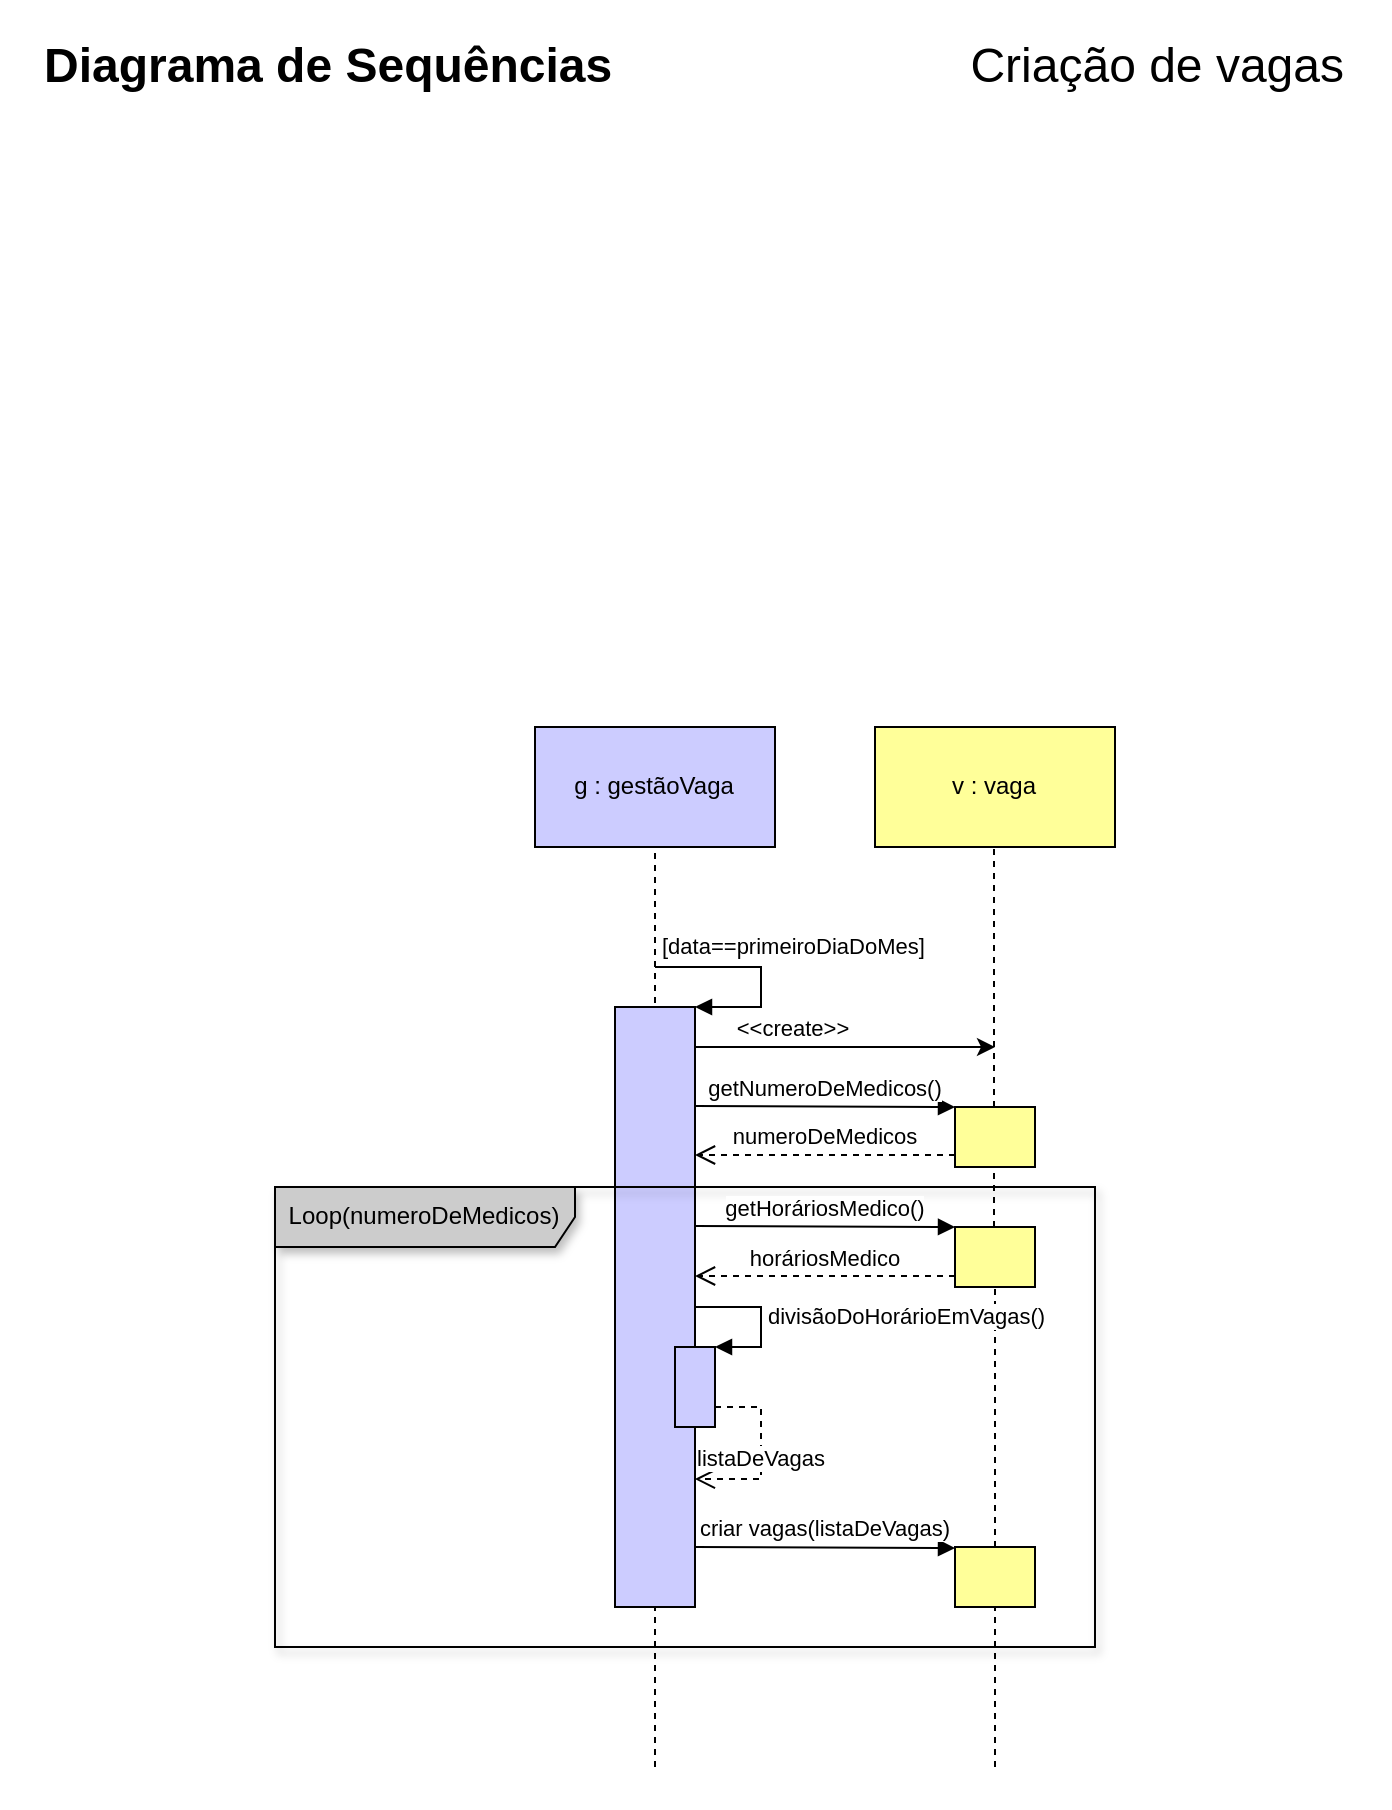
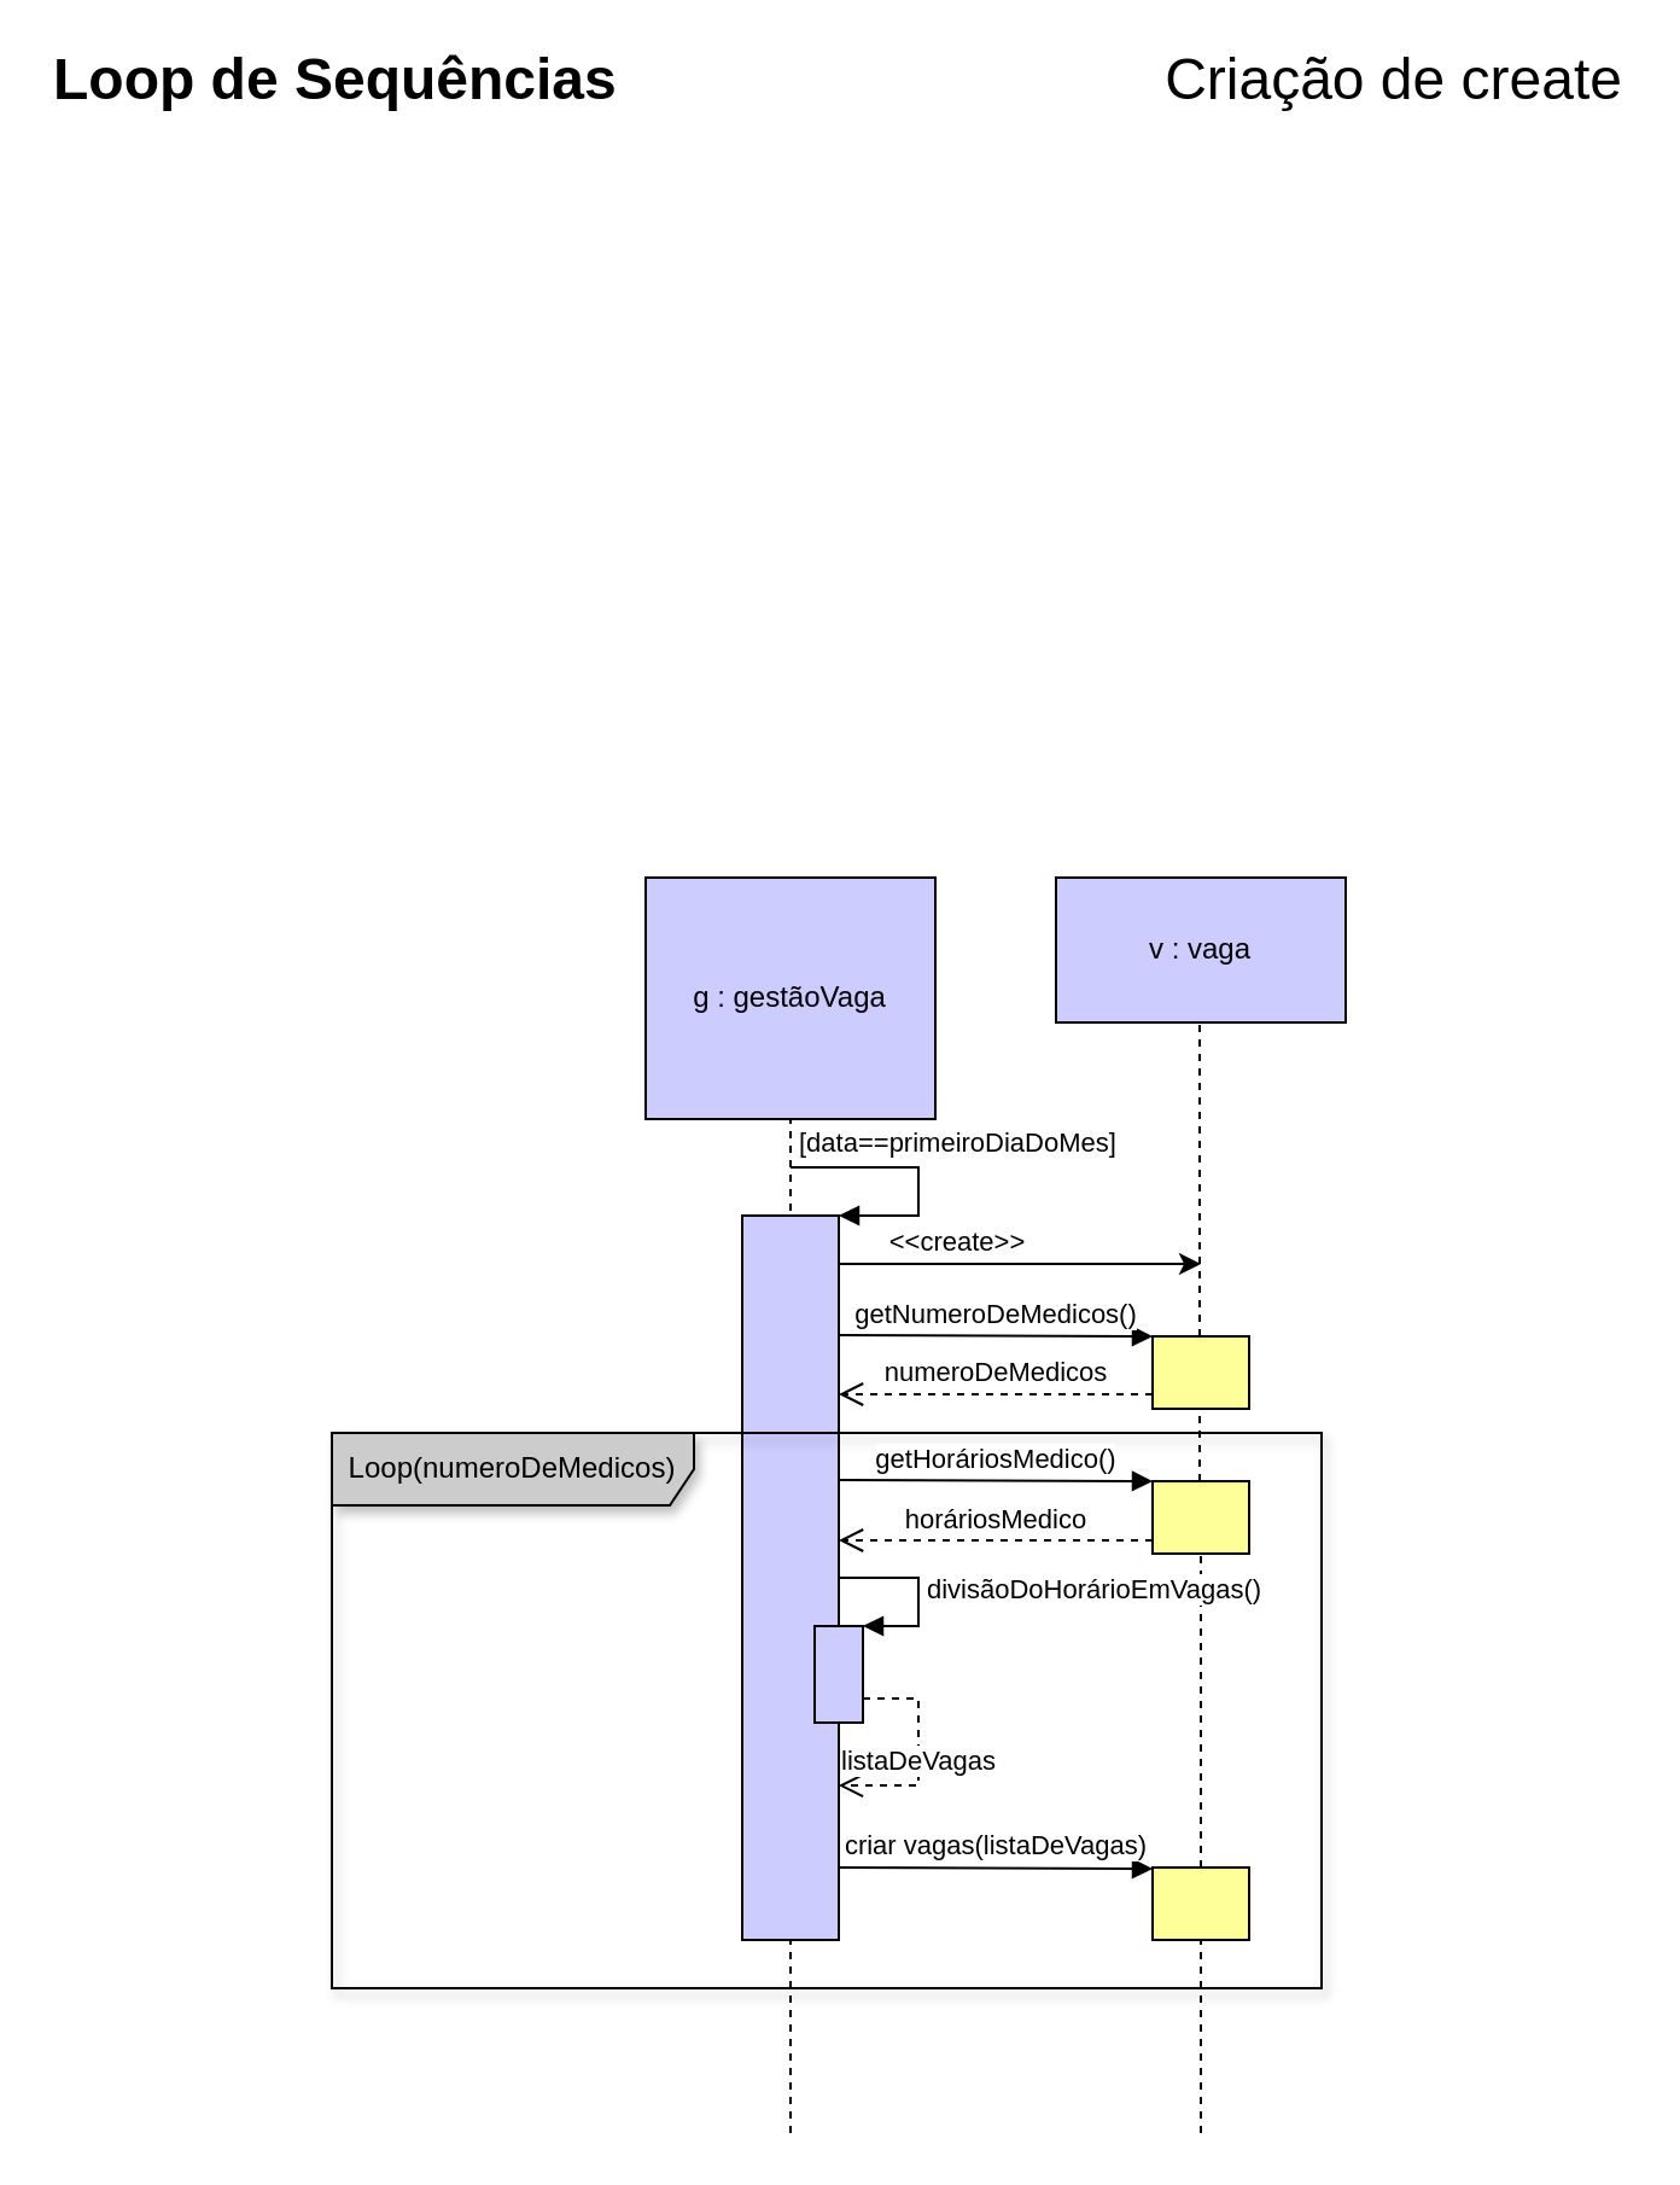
- <mxCell id="26" value="&lt;h6&gt;&lt;font style=&quot;font-size: 24px&quot;&gt;Diagrama de Sequências&lt;/font&gt;&lt;/h6&gt;" style="text;html=1;strokeColor=none;fillColor=none;align=left;verticalAlign=middle;whiteSpace=wrap;rounded=0;" parent="25" vertex="1"><mxGeometry width="320" height="20" as="geometry" /></mxCell>
+ <mxCell id="26" value="&lt;h6&gt;&lt;font style=&quot;font-size: 24px&quot;&gt;Loop de Sequências&lt;/font&gt;&lt;/h6&gt;" style="text;html=1;strokeColor=none;fillColor=none;align=left;verticalAlign=middle;whiteSpace=wrap;rounded=0;" parent="25" vertex="1"><mxGeometry width="320" height="20" as="geometry" /></mxCell>
- <mxCell id="27" value="&lt;p&gt;&lt;font style=&quot;font-size: 24px&quot;&gt;Criação de vagas&lt;/font&gt;&lt;/p&gt;" style="text;html=1;strokeColor=none;fillColor=none;align=right;verticalAlign=middle;whiteSpace=wrap;rounded=0;" parent="25" vertex="1"><mxGeometry x="290" width="364" height="20" as="geometry" /></mxCell>
+ <mxCell id="27" value="&lt;p&gt;&lt;font style=&quot;font-size: 24px&quot;&gt;Criação de create&lt;/font&gt;&lt;/p&gt;" style="text;html=1;strokeColor=none;fillColor=none;align=right;verticalAlign=middle;whiteSpace=wrap;rounded=0;" parent="25" vertex="1"><mxGeometry x="290" width="364" height="20" as="geometry" /></mxCell>
- <mxCell id="6" value="g : gestãoVaga" style="rounded=0;whiteSpace=wrap;html=1;fillColor=#CCCCFF;" parent="1" vertex="1"><mxGeometry x="267" y="360" width="120" height="60" as="geometry" /></mxCell>
+ <mxCell id="6" value="g : gestãoVaga" style="rounded=0;whiteSpace=wrap;html=1;fillColor=#CCCCFF;" parent="1" vertex="1"><mxGeometry x="267" y="360" width="120" height="100" as="geometry" /></mxCell>
- <mxCell id="7" value="v : vaga" style="rounded=0;whiteSpace=wrap;html=1;fillColor=#FFFF99;" parent="1" vertex="1"><mxGeometry x="437" y="360" width="120" height="60" as="geometry" /></mxCell>
+ <mxCell id="7" value="v : vaga" style="rounded=0;whiteSpace=wrap;html=1;fillColor=#ccccff;" parent="1" vertex="1"><mxGeometry x="437" y="360" width="120" height="60" as="geometry" /></mxCell>
